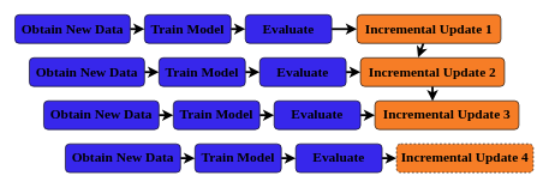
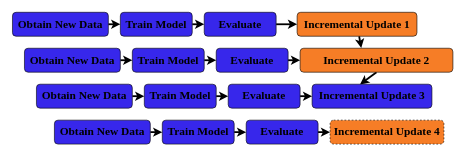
- <mxCell id="17" value="Incremental Update 2" style="rounded=1;whiteSpace=wrap;html=1;fontSize=19;fillColor=#f67d26;fontStyle=1;fontFamily=Georgia;" vertex="1" parent="1"><mxGeometry x="500" y="80" width="200" height="40" as="geometry" /></mxCell>
+ <mxCell id="17" value="Incremental Update 2" style="rounded=1;whiteSpace=wrap;html=1;fontSize=19;fillColor=#f67d26;fontStyle=1;fontFamily=Georgia;" vertex="1" parent="1"><mxGeometry x="500" y="80" width="255" height="40" as="geometry" /></mxCell>
- <mxCell id="24" value="Incremental Update 3" style="rounded=1;whiteSpace=wrap;html=1;fontSize=19;fillColor=#f67d26;fontStyle=1;fontFamily=Georgia;" vertex="1" parent="1"><mxGeometry x="520" y="140" width="200" height="40" as="geometry" /></mxCell>
+ <mxCell id="24" value="Incremental Update 3" style="rounded=1;whiteSpace=wrap;html=1;fontSize=19;fillColor=#3727eb;fontStyle=1;fontFamily=Georgia;" vertex="1" parent="1"><mxGeometry x="520" y="140" width="200" height="40" as="geometry" /></mxCell>
